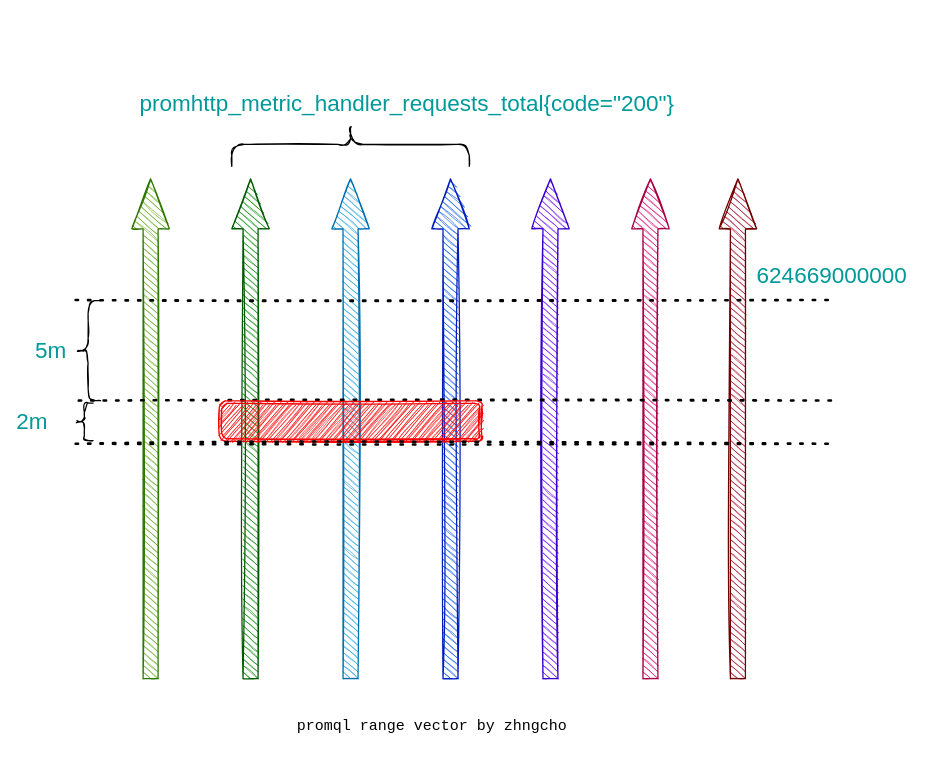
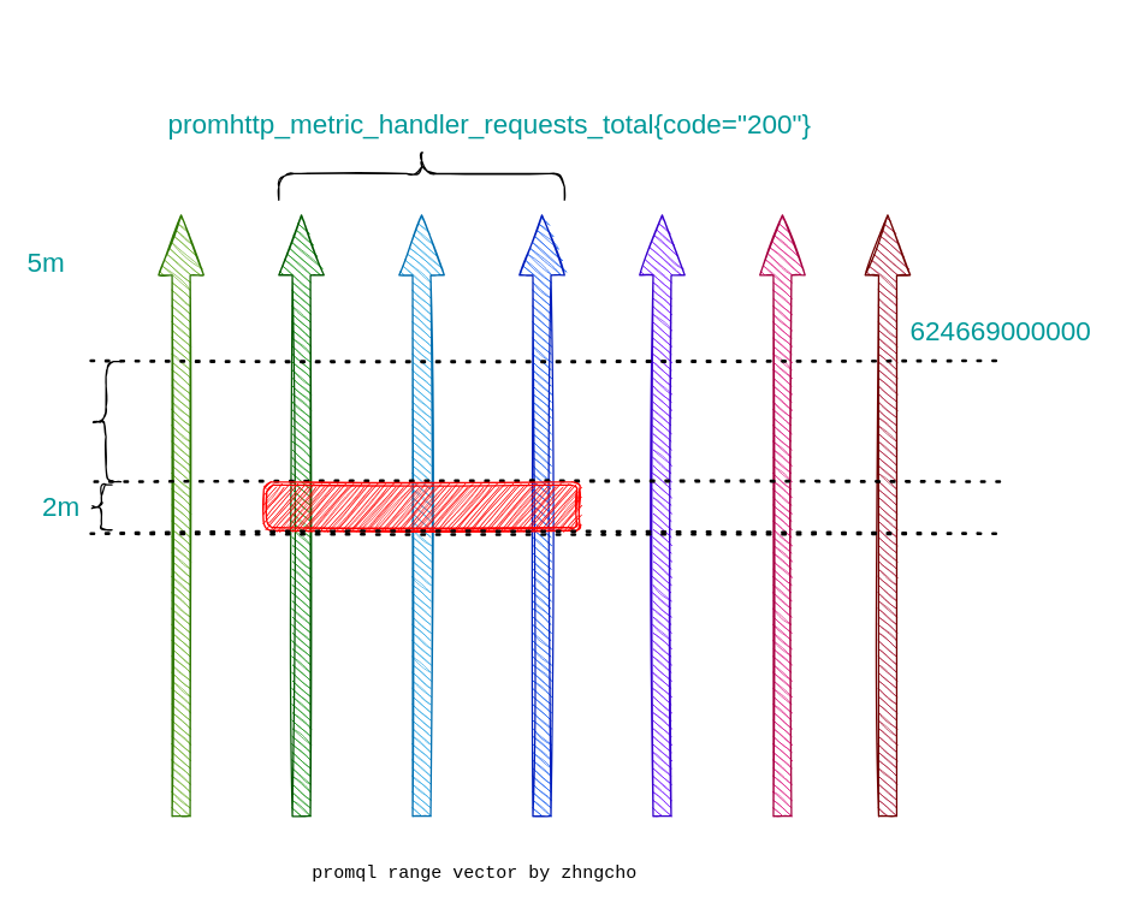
- <mxCell id="18" value="&lt;span style=&quot;color: rgb(0 , 153 , 153) ; font-size: 18px&quot;&gt;5m&lt;/span&gt;" style="text;html=1;align=center;verticalAlign=middle;resizable=0;points=[];autosize=1;" vertex="1" parent="1"><mxGeometry x="20" y="270" width="40" height="20" as="geometry" /></mxCell>
+ <mxCell id="18" value="&lt;span style=&quot;color: rgb(0 , 153 , 153) ; font-size: 18px&quot;&gt;5m&lt;/span&gt;" style="text;html=1;align=center;verticalAlign=middle;resizable=0;points=[];autosize=1;" vertex="1" parent="1"><mxGeometry x="10" y="165" width="40" height="20" as="geometry" /></mxCell>
- <mxCell id="20" value="&lt;span style=&quot;color: rgb(0 , 153 , 153) ; font-size: 18px&quot;&gt;2m&lt;/span&gt;" style="text;html=1;align=center;verticalAlign=middle;resizable=0;points=[];autosize=1;" vertex="1" parent="1"><mxGeometry x="5" y="327" width="40" height="20" as="geometry" /></mxCell>
+ <mxCell id="20" value="&lt;span style=&quot;color: rgb(0 , 153 , 153) ; font-size: 18px&quot;&gt;2m&lt;/span&gt;" style="text;html=1;align=center;verticalAlign=middle;resizable=0;points=[];autosize=1;" vertex="1" parent="1"><mxGeometry x="20" y="327" width="40" height="20" as="geometry" /></mxCell>
- <mxCell id="21" value="&lt;font face=&quot;Courier New&quot;&gt;promql range vector by zhngcho&lt;/font&gt;" style="text;html=1;align=center;verticalAlign=middle;resizable=0;points=[];autosize=1;" vertex="1" parent="1"><mxGeometry x="230" y="570" width="230" height="20" as="geometry" /></mxCell>
+ <mxCell id="21" value="&lt;font face=&quot;Courier New&quot;&gt;promql range vector by zhngcho&lt;/font&gt;" style="text;html=1;align=center;verticalAlign=middle;resizable=0;points=[];autosize=1;" vertex="1" parent="1"><mxGeometry x="200" y="570" width="230" height="20" as="geometry" /></mxCell>
